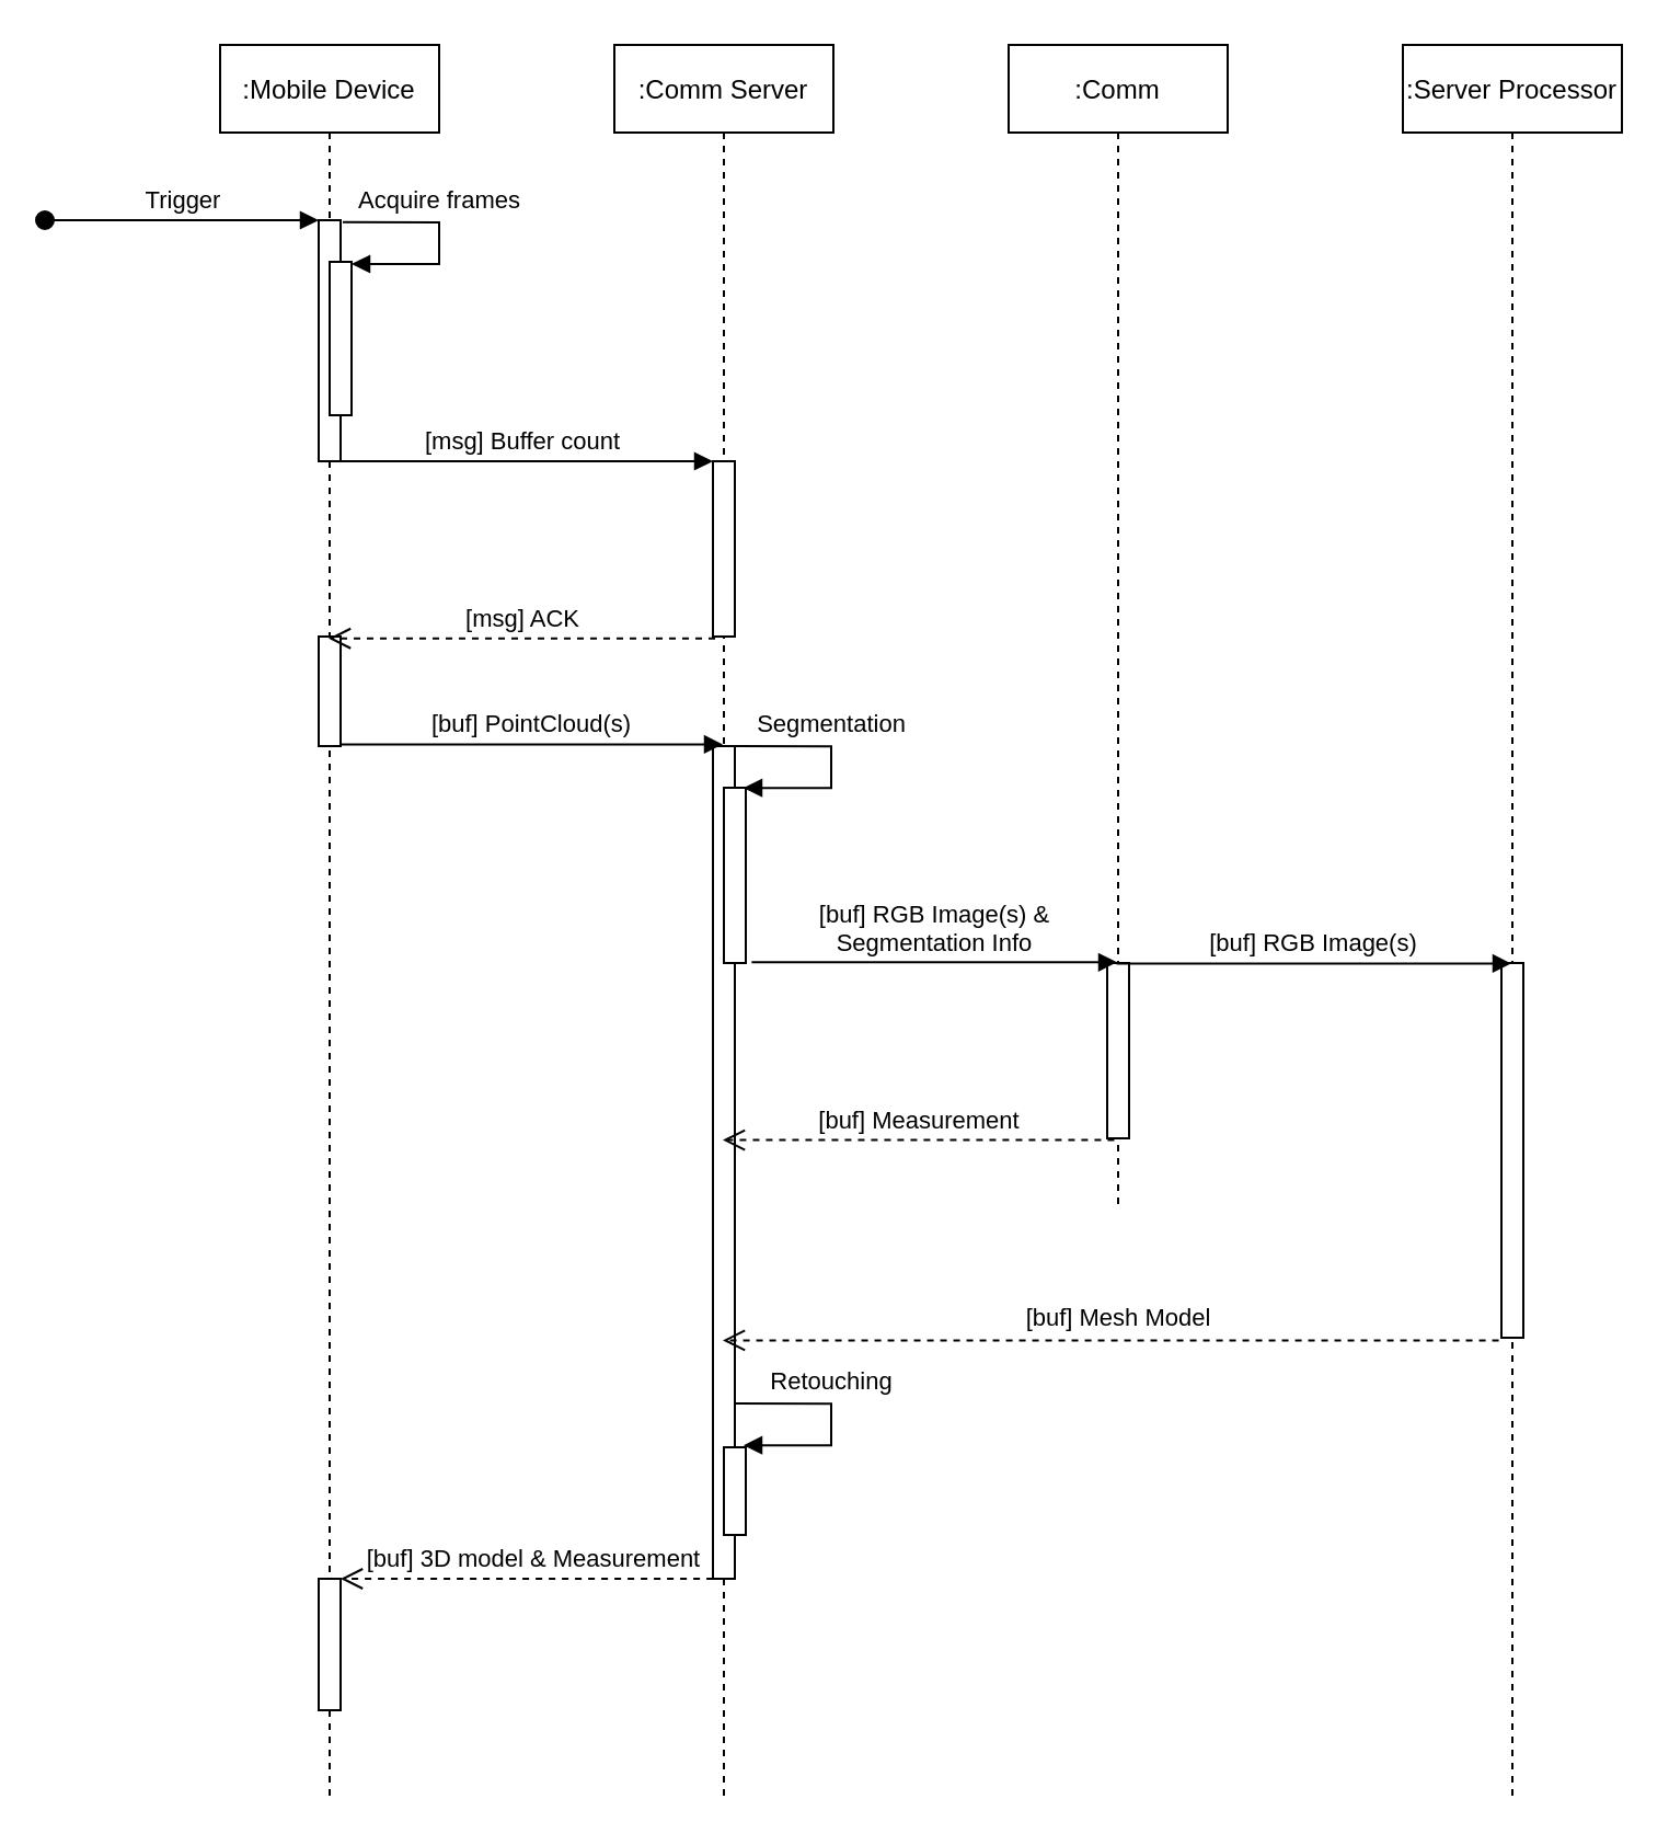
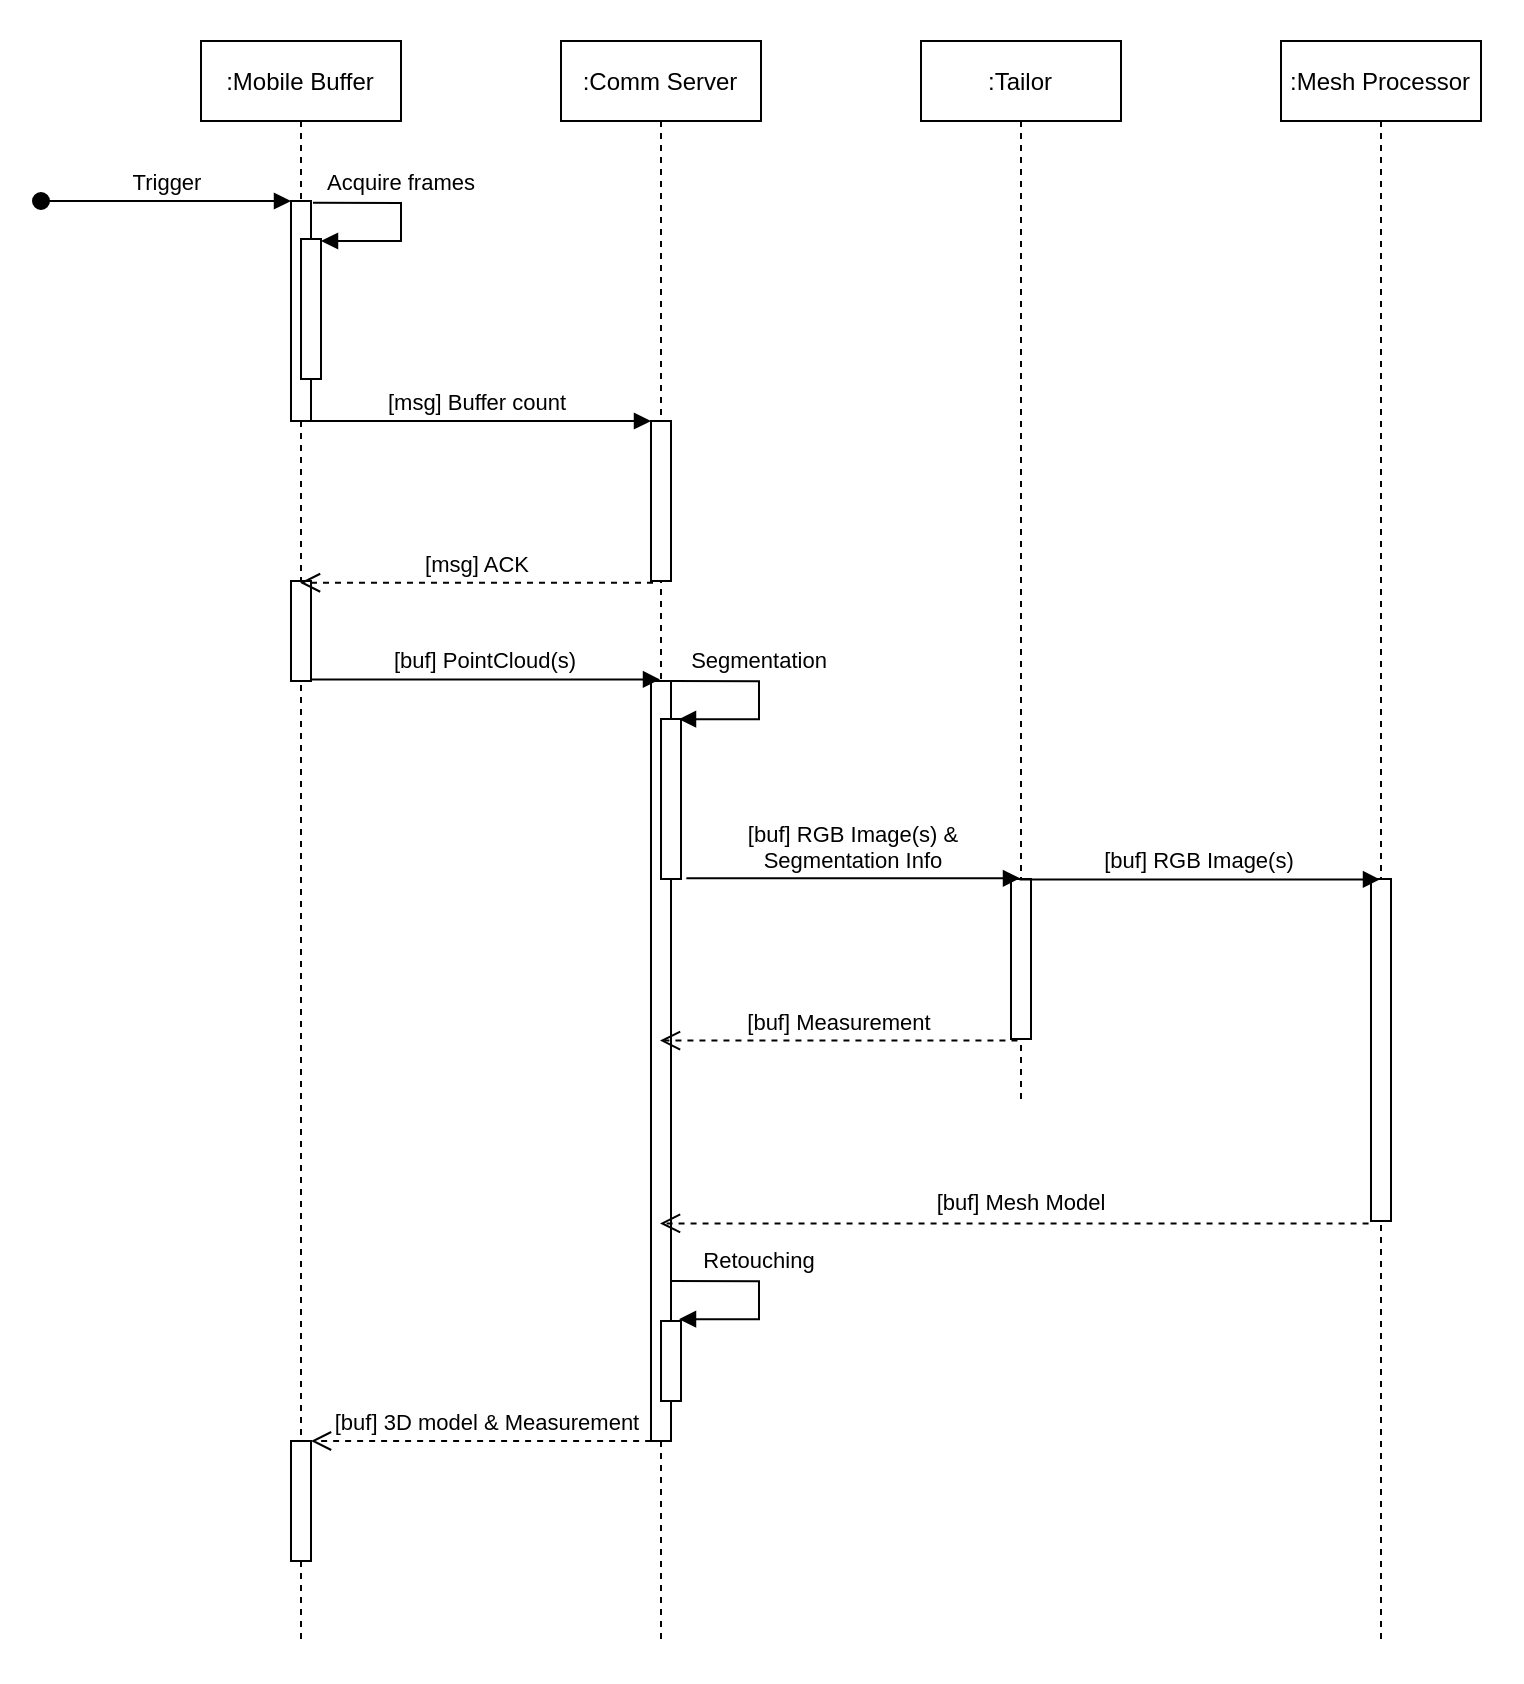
- <mxCell id="2" value=":Mobile Device" style="shape=umlLifeline;perimeter=lifelinePerimeter;container=1;collapsible=0;recursiveResize=0;rounded=0;shadow=0;strokeWidth=1;" parent="1" vertex="1"><mxGeometry x="100" y="20" width="100" height="800" as="geometry" /></mxCell>
+ <mxCell id="2" value=":Mobile Buffer" style="shape=umlLifeline;perimeter=lifelinePerimeter;container=1;collapsible=0;recursiveResize=0;rounded=0;shadow=0;strokeWidth=1;" parent="1" vertex="1"><mxGeometry x="100" y="20" width="100" height="800" as="geometry" /></mxCell>
- <mxCell id="18" value=":Comm" style="shape=umlLifeline;perimeter=lifelinePerimeter;container=1;collapsible=0;recursiveResize=0;rounded=0;shadow=0;strokeWidth=1;" vertex="1" parent="1"><mxGeometry x="460" y="20" width="100" height="530" as="geometry" /></mxCell>
+ <mxCell id="18" value=":Tailor" style="shape=umlLifeline;perimeter=lifelinePerimeter;container=1;collapsible=0;recursiveResize=0;rounded=0;shadow=0;strokeWidth=1;" vertex="1" parent="1"><mxGeometry x="460" y="20" width="100" height="530" as="geometry" /></mxCell>
- <mxCell id="16" value=":Server Processor" style="shape=umlLifeline;perimeter=lifelinePerimeter;container=1;collapsible=0;recursiveResize=0;rounded=0;shadow=0;strokeWidth=1;" vertex="1" parent="1"><mxGeometry x="640" y="20" width="100" height="800" as="geometry" /></mxCell>
+ <mxCell id="16" value=":Mesh Processor" style="shape=umlLifeline;perimeter=lifelinePerimeter;container=1;collapsible=0;recursiveResize=0;rounded=0;shadow=0;strokeWidth=1;" vertex="1" parent="1"><mxGeometry x="640" y="20" width="100" height="800" as="geometry" /></mxCell>
